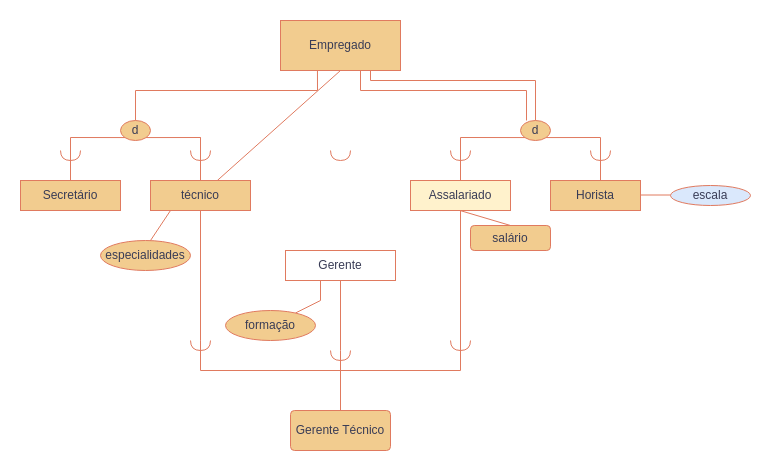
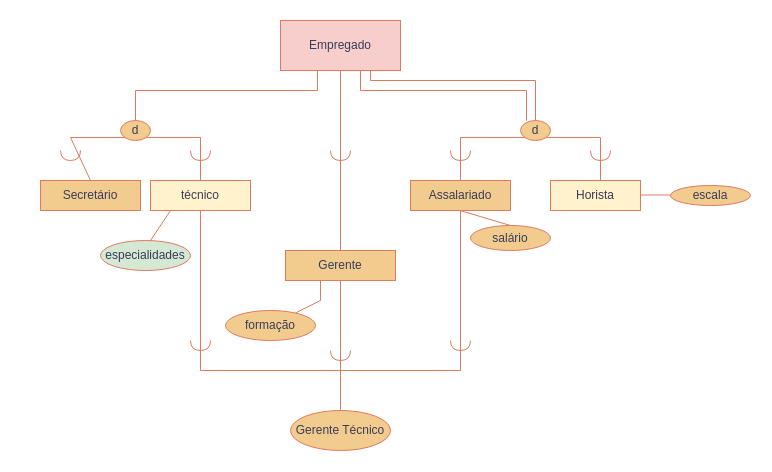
- <mxCell id="2" value="Empregado" style="whiteSpace=wrap;html=1;align=center;labelBackgroundColor=none;fillColor=#F2CC8F;strokeColor=#E07A5F;fontColor=#393C56;" vertex="1" parent="1"><mxGeometry x="280" y="20" width="120" height="50" as="geometry" /></mxCell>
+ <mxCell id="2" value="Empregado" style="whiteSpace=wrap;html=1;align=center;labelBackgroundColor=none;fillColor=#f8cecc;strokeColor=#E07A5F;fontColor=#393C56;" vertex="1" parent="1"><mxGeometry x="280" y="20" width="120" height="50" as="geometry" /></mxCell>
- <mxCell id="10" value="" style="endArrow=none;html=1;rounded=0;exitX=0.5;exitY=1;exitDx=0;exitDy=0;labelBackgroundColor=none;strokeColor=#E07A5F;fontColor=default;" edge="1" parent="1" source="2" target="4"><mxGeometry relative="1" as="geometry"><mxPoint x="330" y="70" as="sourcePoint" /><mxPoint x="490" y="70" as="targetPoint" /></mxGeometry></mxCell>
+ <mxCell id="10" value="" style="endArrow=none;html=1;rounded=0;entryX=0.5;entryY=0;entryDx=0;entryDy=0;exitX=0.5;exitY=1;exitDx=0;exitDy=0;labelBackgroundColor=none;strokeColor=#E07A5F;fontColor=default;" edge="1" parent="1" source="2" target="5"><mxGeometry relative="1" as="geometry"><mxPoint x="330" y="70" as="sourcePoint" /><mxPoint x="490" y="70" as="targetPoint" /></mxGeometry></mxCell>
- <mxCell id="3" value="Secretário" style="whiteSpace=wrap;html=1;align=center;labelBackgroundColor=none;fillColor=#F2CC8F;strokeColor=#E07A5F;fontColor=#393C56;" vertex="1" parent="1"><mxGeometry x="20" y="180" width="100" height="30" as="geometry" /></mxCell>
+ <mxCell id="3" value="Secretário" style="whiteSpace=wrap;html=1;align=center;labelBackgroundColor=none;fillColor=#F2CC8F;strokeColor=#E07A5F;fontColor=#393C56;" vertex="1" parent="1"><mxGeometry x="40" y="180" width="100" height="30" as="geometry" /></mxCell>
- <mxCell id="4" value="técnico" style="whiteSpace=wrap;html=1;align=center;labelBackgroundColor=none;fillColor=#F2CC8F;strokeColor=#E07A5F;fontColor=#393C56;" vertex="1" parent="1"><mxGeometry x="150" y="180" width="100" height="30" as="geometry" /></mxCell>
+ <mxCell id="4" value="técnico" style="whiteSpace=wrap;html=1;align=center;labelBackgroundColor=none;fillColor=#fff2cc;strokeColor=#E07A5F;fontColor=#393C56;" vertex="1" parent="1"><mxGeometry x="150" y="180" width="100" height="30" as="geometry" /></mxCell>
- <mxCell id="6" value="Assalariado" style="whiteSpace=wrap;html=1;align=center;labelBackgroundColor=none;fillColor=#fff2cc;strokeColor=#E07A5F;fontColor=#393C56;" vertex="1" parent="1"><mxGeometry x="410" y="180" width="100" height="30" as="geometry" /></mxCell>
+ <mxCell id="6" value="Assalariado" style="whiteSpace=wrap;html=1;align=center;labelBackgroundColor=none;fillColor=#F2CC8F;strokeColor=#E07A5F;fontColor=#393C56;" vertex="1" parent="1"><mxGeometry x="410" y="180" width="100" height="30" as="geometry" /></mxCell>
- <mxCell id="7" value="Horista" style="whiteSpace=wrap;html=1;align=center;labelBackgroundColor=none;fillColor=#F2CC8F;strokeColor=#E07A5F;fontColor=#393C56;" vertex="1" parent="1"><mxGeometry x="550" y="180" width="90" height="30" as="geometry" /></mxCell>
+ <mxCell id="7" value="Horista" style="whiteSpace=wrap;html=1;align=center;labelBackgroundColor=none;fillColor=#fff2cc;strokeColor=#E07A5F;fontColor=#393C56;" vertex="1" parent="1"><mxGeometry x="550" y="180" width="90" height="30" as="geometry" /></mxCell>
- <mxCell id="24" value="escala" style="ellipse;whiteSpace=wrap;html=1;align=center;strokeColor=#E07A5F;fontColor=#393C56;fillColor=#dae8fc;" vertex="1" parent="1"><mxGeometry x="670" y="185" width="80" height="20" as="geometry" /></mxCell>
+ <mxCell id="24" value="escala" style="ellipse;whiteSpace=wrap;html=1;align=center;strokeColor=#E07A5F;fontColor=#393C56;fillColor=#F2CC8F;" vertex="1" parent="1"><mxGeometry x="670" y="185" width="80" height="20" as="geometry" /></mxCell>
- <mxCell id="23" value="salário" style="whiteSpace=wrap;html=1;align=center;strokeColor=#E07A5F;fontColor=#393C56;fillColor=#F2CC8F;rounded=1;" vertex="1" parent="1"><mxGeometry x="470" y="225" width="80" height="25" as="geometry" /></mxCell>
+ <mxCell id="23" value="salário" style="ellipse;whiteSpace=wrap;html=1;align=center;strokeColor=#E07A5F;fontColor=#393C56;fillColor=#F2CC8F;" vertex="1" parent="1"><mxGeometry x="470" y="225" width="80" height="25" as="geometry" /></mxCell>
- <mxCell id="21" value="especialidades" style="ellipse;whiteSpace=wrap;html=1;align=center;strokeColor=#E07A5F;fontColor=#393C56;fillColor=#F2CC8F;" vertex="1" parent="1"><mxGeometry x="100" y="240" width="90" height="30" as="geometry" /></mxCell>
+ <mxCell id="21" value="especialidades" style="ellipse;whiteSpace=wrap;html=1;align=center;strokeColor=#E07A5F;fontColor=#393C56;fillColor=#d5e8d4;" vertex="1" parent="1"><mxGeometry x="100" y="240" width="90" height="30" as="geometry" /></mxCell>
- <mxCell id="5" value="Gerente" style="whiteSpace=wrap;html=1;align=center;labelBackgroundColor=none;fillColor=#ffffff;strokeColor=#E07A5F;fontColor=#393C56;" vertex="1" parent="1"><mxGeometry x="285" y="250" width="110" height="30" as="geometry" /></mxCell>
+ <mxCell id="5" value="Gerente" style="whiteSpace=wrap;html=1;align=center;labelBackgroundColor=none;fillColor=#F2CC8F;strokeColor=#E07A5F;fontColor=#393C56;" vertex="1" parent="1"><mxGeometry x="285" y="250" width="110" height="30" as="geometry" /></mxCell>
- <mxCell id="27" value="Gerente Técnico" style="rounded=1;arcSize=10;whiteSpace=wrap;html=1;align=center;strokeColor=#E07A5F;fontColor=#393C56;fillColor=#F2CC8F;" vertex="1" parent="1"><mxGeometry x="290" y="410" width="100" height="40" as="geometry" /></mxCell>
+ <mxCell id="27" value="Gerente Técnico" style="ellipse;arcSize=10;whiteSpace=wrap;html=1;align=center;strokeColor=#E07A5F;fontColor=#393C56;fillColor=#F2CC8F;" vertex="1" parent="1"><mxGeometry x="290" y="410" width="100" height="40" as="geometry" /></mxCell>
